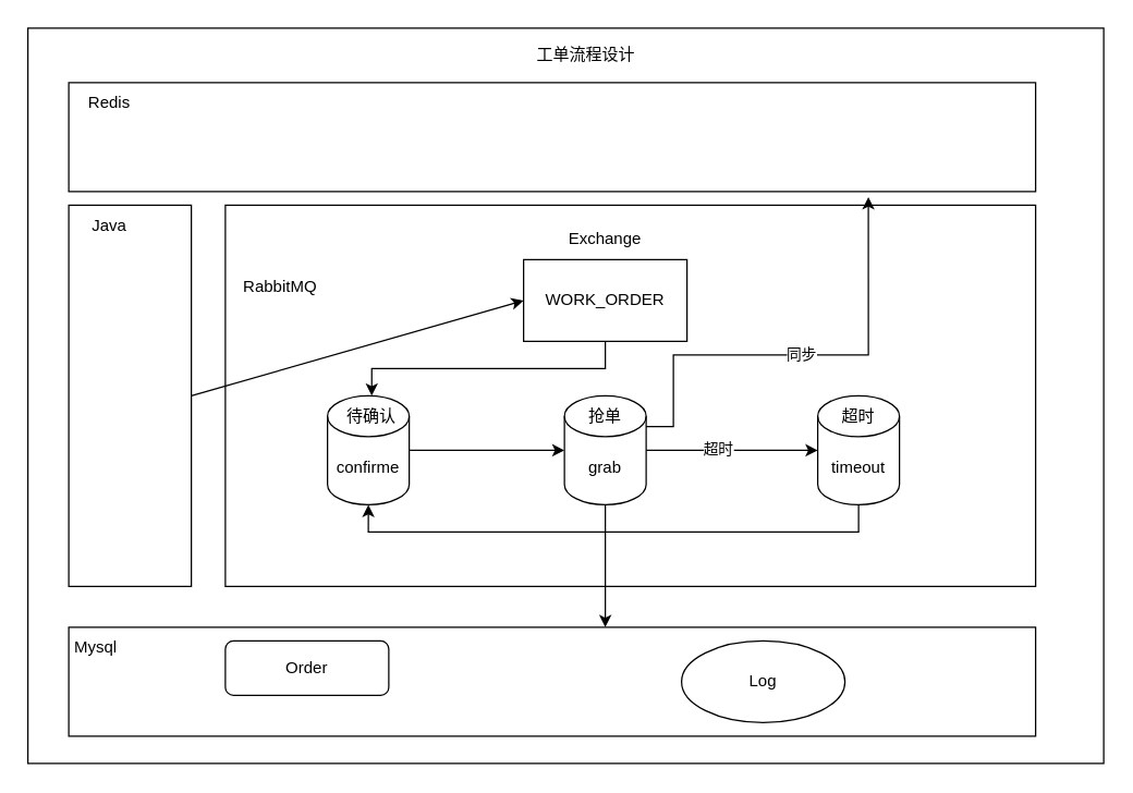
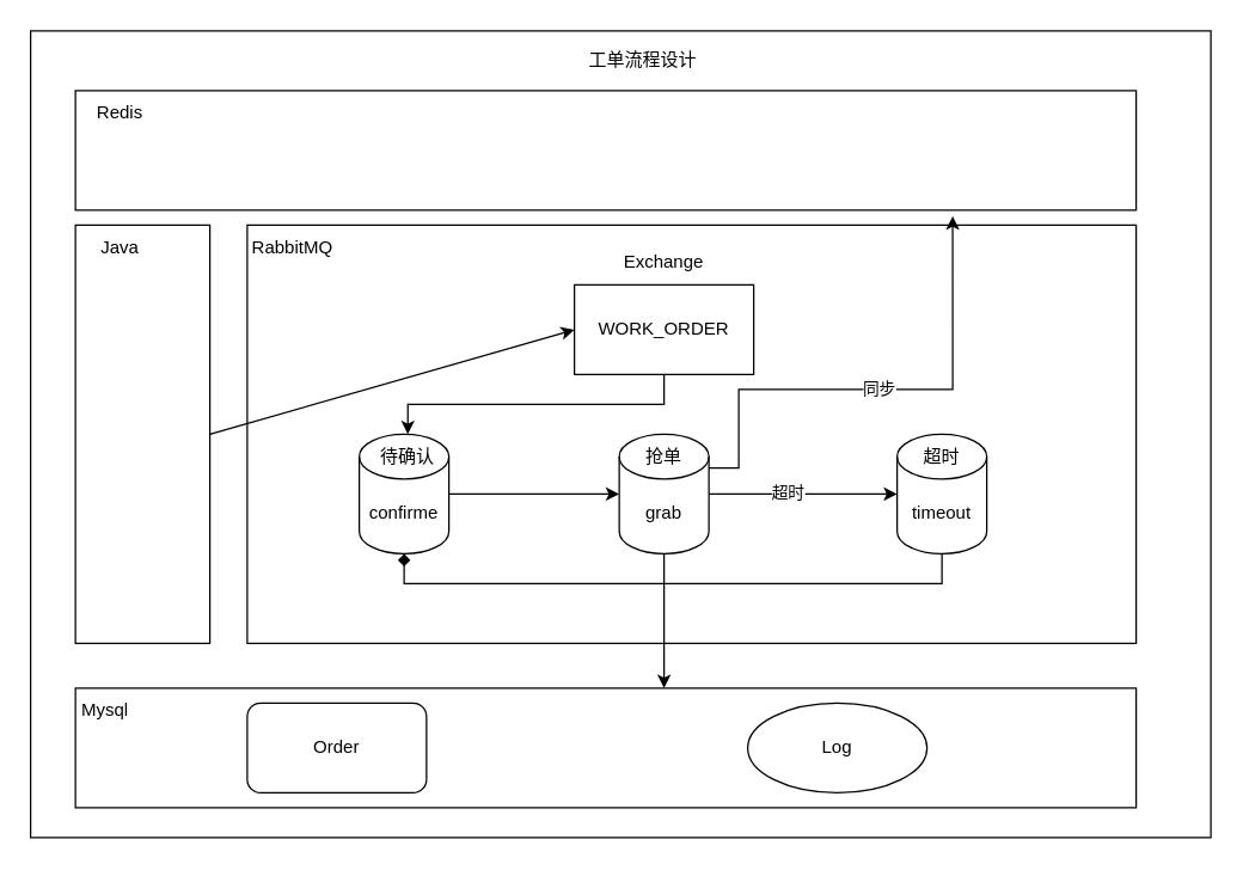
- <mxCell id="6" value="RabbitMQ" style="text;html=1;strokeColor=none;fillColor=none;align=center;verticalAlign=middle;whiteSpace=wrap;rounded=0;" vertex="1" parent="4"><mxGeometry x="10" y="45" width="61.026" height="30" as="geometry" /></mxCell>
+ <mxCell id="6" value="RabbitMQ" style="text;html=1;strokeColor=none;fillColor=none;align=center;verticalAlign=middle;whiteSpace=wrap;rounded=0;" vertex="1" parent="4"><mxGeometry width="61.026" height="30" as="geometry" /></mxCell>
- <mxCell id="12" style="edgeStyle=orthogonalEdgeStyle;rounded=0;orthogonalLoop=1;jettySize=auto;html=1;exitX=0.5;exitY=1;exitDx=0;exitDy=0;exitPerimeter=0;entryX=0.5;entryY=1;entryDx=0;entryDy=0;entryPerimeter=0;fontColor=#000000;" edge="1" parent="4" source="13" target="11"><mxGeometry relative="1" as="geometry" /></mxCell>
+ <mxCell id="12" style="edgeStyle=orthogonalEdgeStyle;rounded=0;orthogonalLoop=1;jettySize=auto;html=1;exitX=0.5;exitY=1;exitDx=0;exitDy=0;exitPerimeter=0;entryX=0.5;entryY=1;entryDx=0;entryDy=0;entryPerimeter=0;fontColor=#000000;endArrow=diamond;" edge="1" parent="4" source="13" target="11"><mxGeometry relative="1" as="geometry" /></mxCell>
- <mxCell id="30" value="Order" style="rounded=1;whiteSpace=wrap;html=1;labelBackgroundColor=#FFFFFF;fontColor=#000000;" vertex="1" parent="27"><mxGeometry x="125" y="10" width="120" height="40" as="geometry" /></mxCell>
+ <mxCell id="30" value="Order" style="rounded=1;whiteSpace=wrap;html=1;labelBackgroundColor=#FFFFFF;fontColor=#000000;" vertex="1" parent="27"><mxGeometry x="125" y="10" width="120" height="60" as="geometry" /></mxCell>
